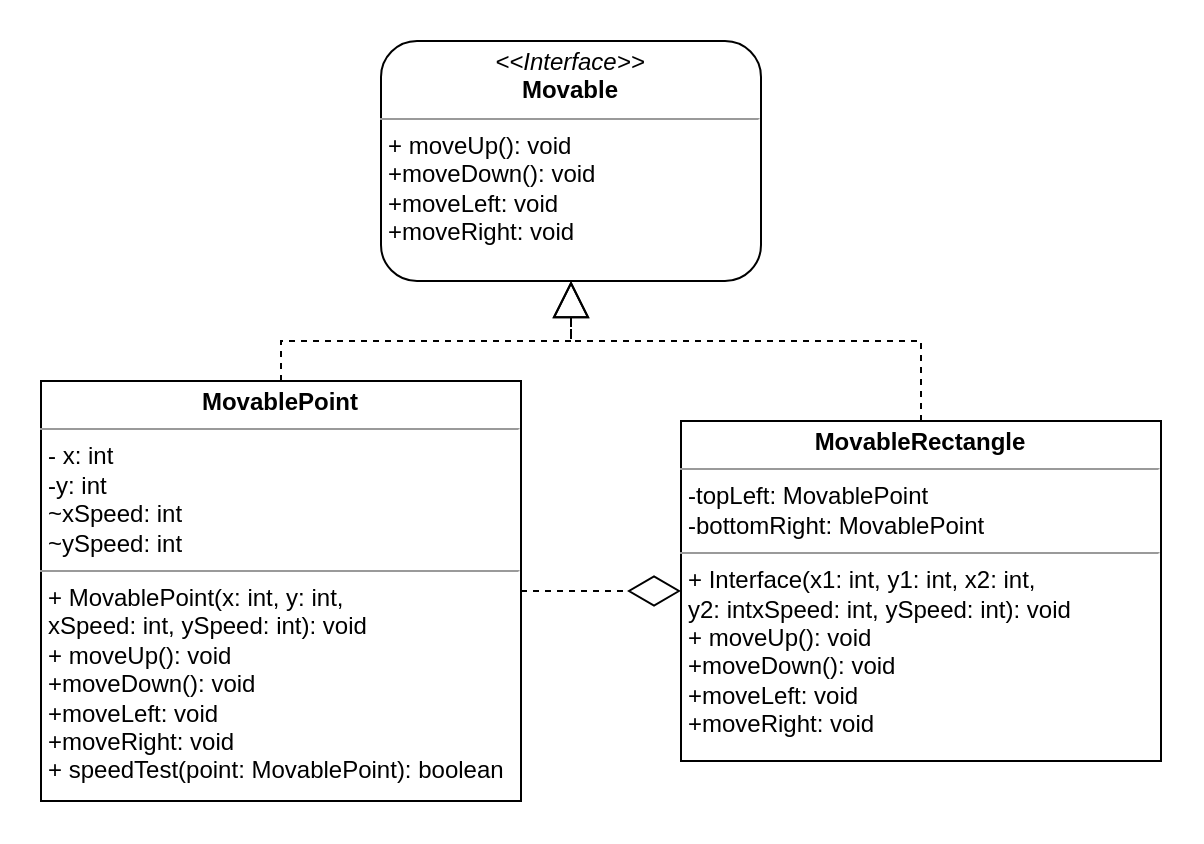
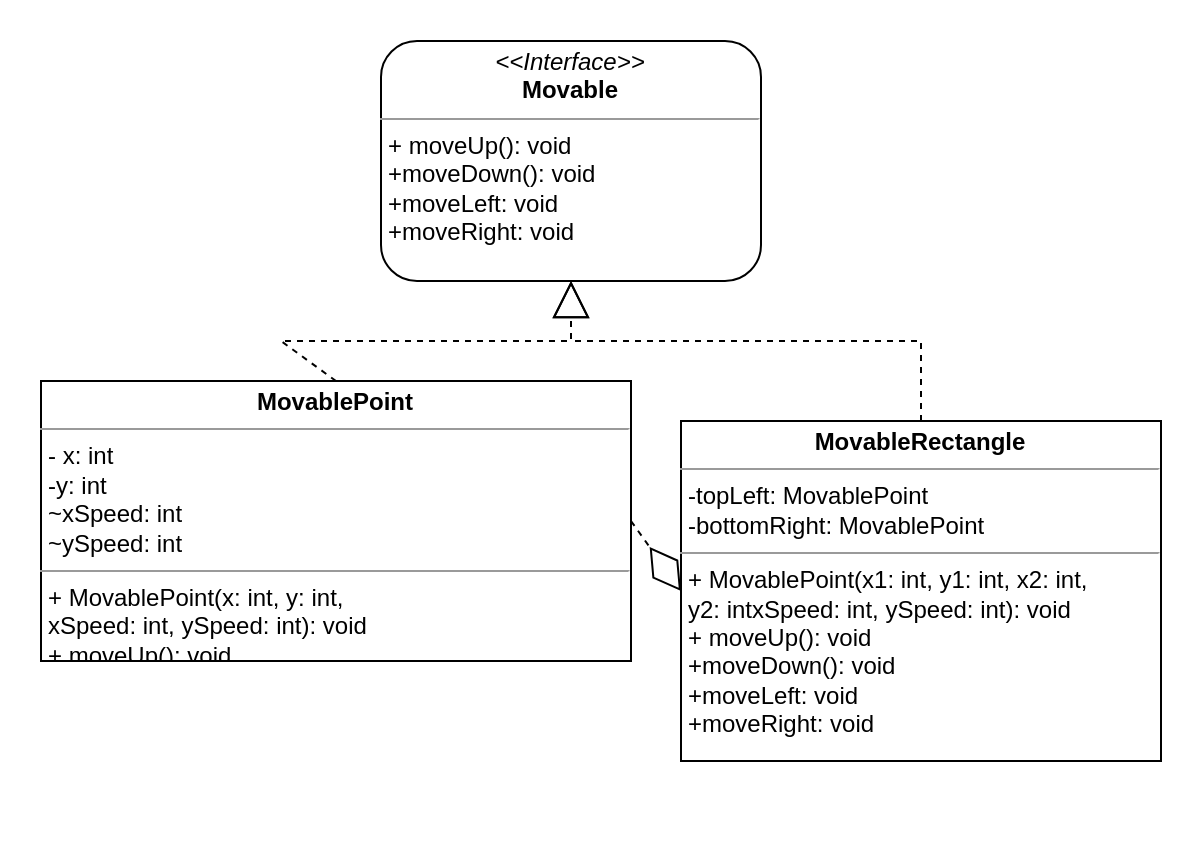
- <mxCell id="5" value="&lt;p style=&quot;margin:0px;margin-top:4px;text-align:center;&quot;&gt;&lt;b&gt;MovableRectangle&lt;/b&gt;&lt;/p&gt;&lt;hr size=&quot;1&quot;&gt;&lt;p style=&quot;margin:0px;margin-left:4px;&quot;&gt;-topLeft: MovablePoint&lt;/p&gt;&lt;p style=&quot;margin:0px;margin-left:4px;&quot;&gt;-bottomRight: MovablePoint&lt;/p&gt;&lt;hr size=&quot;1&quot;&gt;&lt;p style=&quot;margin: 0px 0px 0px 4px;&quot;&gt;+ Interface(x1: int, y1: int, x2: int,&amp;nbsp;&lt;/p&gt;&lt;p style=&quot;margin: 0px 0px 0px 4px;&quot;&gt;y2: int&lt;span style=&quot;background-color: initial;&quot;&gt;xSpeed: int, ySpeed: int): void&lt;/span&gt;&lt;/p&gt;&lt;p style=&quot;margin: 0px 0px 0px 4px;&quot;&gt;+ moveUp(): void&lt;/p&gt;&lt;p style=&quot;margin: 0px 0px 0px 4px;&quot;&gt;+moveDown(): void&lt;/p&gt;&lt;p style=&quot;margin: 0px 0px 0px 4px;&quot;&gt;+moveLeft: void&lt;/p&gt;&lt;p style=&quot;margin: 0px 0px 0px 4px;&quot;&gt;+moveRight: void&lt;/p&gt;" style="verticalAlign=top;align=left;overflow=fill;fontSize=12;fontFamily=Helvetica;html=1;rounded=0;" vertex="1" parent="1"><mxGeometry x="340" y="210" width="240" height="170" as="geometry" /></mxCell>
+ <mxCell id="5" value="&lt;p style=&quot;margin:0px;margin-top:4px;text-align:center;&quot;&gt;&lt;b&gt;MovableRectangle&lt;/b&gt;&lt;/p&gt;&lt;hr size=&quot;1&quot;&gt;&lt;p style=&quot;margin:0px;margin-left:4px;&quot;&gt;-topLeft: MovablePoint&lt;/p&gt;&lt;p style=&quot;margin:0px;margin-left:4px;&quot;&gt;-bottomRight: MovablePoint&lt;/p&gt;&lt;hr size=&quot;1&quot;&gt;&lt;p style=&quot;margin: 0px 0px 0px 4px;&quot;&gt;+ MovablePoint(x1: int, y1: int, x2: int,&amp;nbsp;&lt;/p&gt;&lt;p style=&quot;margin: 0px 0px 0px 4px;&quot;&gt;y2: int&lt;span style=&quot;background-color: initial;&quot;&gt;xSpeed: int, ySpeed: int): void&lt;/span&gt;&lt;/p&gt;&lt;p style=&quot;margin: 0px 0px 0px 4px;&quot;&gt;+ moveUp(): void&lt;/p&gt;&lt;p style=&quot;margin: 0px 0px 0px 4px;&quot;&gt;+moveDown(): void&lt;/p&gt;&lt;p style=&quot;margin: 0px 0px 0px 4px;&quot;&gt;+moveLeft: void&lt;/p&gt;&lt;p style=&quot;margin: 0px 0px 0px 4px;&quot;&gt;+moveRight: void&lt;/p&gt;" style="verticalAlign=top;align=left;overflow=fill;fontSize=12;fontFamily=Helvetica;html=1;rounded=0;" vertex="1" parent="1"><mxGeometry x="340" y="210" width="240" height="170" as="geometry" /></mxCell>
- <mxCell id="3" value="&lt;p style=&quot;margin:0px;margin-top:4px;text-align:center;&quot;&gt;&lt;b&gt;MovablePoint&lt;/b&gt;&lt;/p&gt;&lt;hr size=&quot;1&quot;&gt;&lt;p style=&quot;margin:0px;margin-left:4px;&quot;&gt;- x: int&lt;/p&gt;&lt;p style=&quot;margin:0px;margin-left:4px;&quot;&gt;-y: int&lt;/p&gt;&lt;p style=&quot;margin:0px;margin-left:4px;&quot;&gt;~xSpeed: int&lt;/p&gt;&lt;p style=&quot;margin:0px;margin-left:4px;&quot;&gt;~ySpeed: int&lt;/p&gt;&lt;hr size=&quot;1&quot;&gt;&lt;p style=&quot;margin:0px;margin-left:4px;&quot;&gt;+ MovablePoint(x: int, y: int,&amp;nbsp;&lt;/p&gt;&lt;p style=&quot;margin:0px;margin-left:4px;&quot;&gt;xSpeed: int, ySpeed: int): void&lt;/p&gt;&lt;p style=&quot;margin: 0px 0px 0px 4px;&quot;&gt;+ moveUp(): void&lt;/p&gt;&lt;p style=&quot;margin: 0px 0px 0px 4px;&quot;&gt;+moveDown(): void&lt;/p&gt;&lt;p style=&quot;margin: 0px 0px 0px 4px;&quot;&gt;+moveLeft: void&lt;/p&gt;&lt;p style=&quot;margin: 0px 0px 0px 4px;&quot;&gt;+moveRight: void&lt;/p&gt;&lt;p style=&quot;margin: 0px 0px 0px 4px;&quot;&gt;+ speedTest(point: MovablePoint): boolean&lt;/p&gt;" style="verticalAlign=top;align=left;overflow=fill;fontSize=12;fontFamily=Helvetica;html=1;rounded=0;" vertex="1" parent="1"><mxGeometry x="20" y="190" width="240" height="210" as="geometry" /></mxCell>
+ <mxCell id="3" value="&lt;p style=&quot;margin:0px;margin-top:4px;text-align:center;&quot;&gt;&lt;b&gt;MovablePoint&lt;/b&gt;&lt;/p&gt;&lt;hr size=&quot;1&quot;&gt;&lt;p style=&quot;margin:0px;margin-left:4px;&quot;&gt;- x: int&lt;/p&gt;&lt;p style=&quot;margin:0px;margin-left:4px;&quot;&gt;-y: int&lt;/p&gt;&lt;p style=&quot;margin:0px;margin-left:4px;&quot;&gt;~xSpeed: int&lt;/p&gt;&lt;p style=&quot;margin:0px;margin-left:4px;&quot;&gt;~ySpeed: int&lt;/p&gt;&lt;hr size=&quot;1&quot;&gt;&lt;p style=&quot;margin:0px;margin-left:4px;&quot;&gt;+ MovablePoint(x: int, y: int,&amp;nbsp;&lt;/p&gt;&lt;p style=&quot;margin:0px;margin-left:4px;&quot;&gt;xSpeed: int, ySpeed: int): void&lt;/p&gt;&lt;p style=&quot;margin: 0px 0px 0px 4px;&quot;&gt;+ moveUp(): void&lt;/p&gt;&lt;p style=&quot;margin: 0px 0px 0px 4px;&quot;&gt;+moveDown(): void&lt;/p&gt;&lt;p style=&quot;margin: 0px 0px 0px 4px;&quot;&gt;+moveLeft: void&lt;/p&gt;&lt;p style=&quot;margin: 0px 0px 0px 4px;&quot;&gt;+moveRight: void&lt;/p&gt;&lt;p style=&quot;margin: 0px 0px 0px 4px;&quot;&gt;+ speedTest(point: MovablePoint): boolean&lt;/p&gt;" style="verticalAlign=top;align=left;overflow=fill;fontSize=12;fontFamily=Helvetica;html=1;rounded=0;" vertex="1" parent="1"><mxGeometry x="20" y="190" width="295" height="140" as="geometry" /></mxCell>
